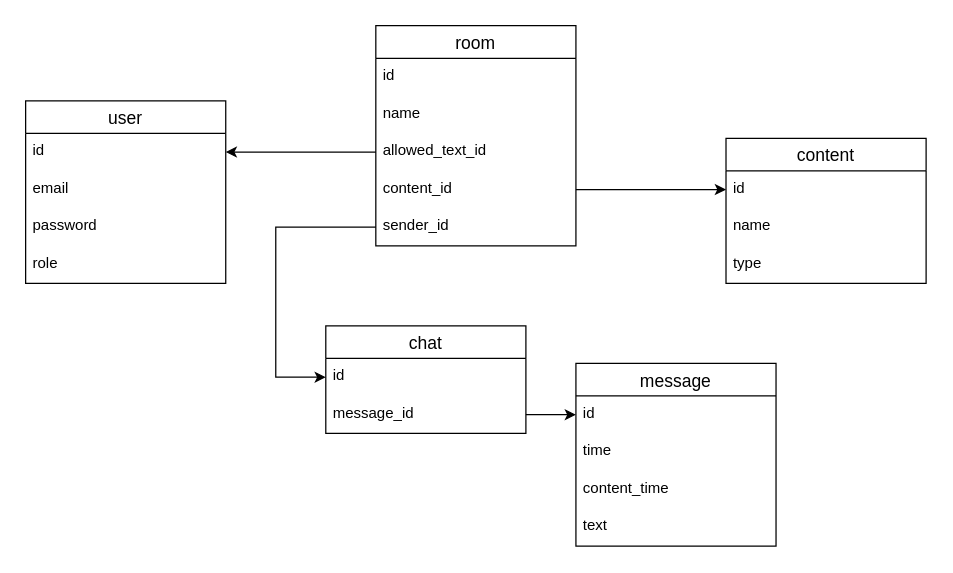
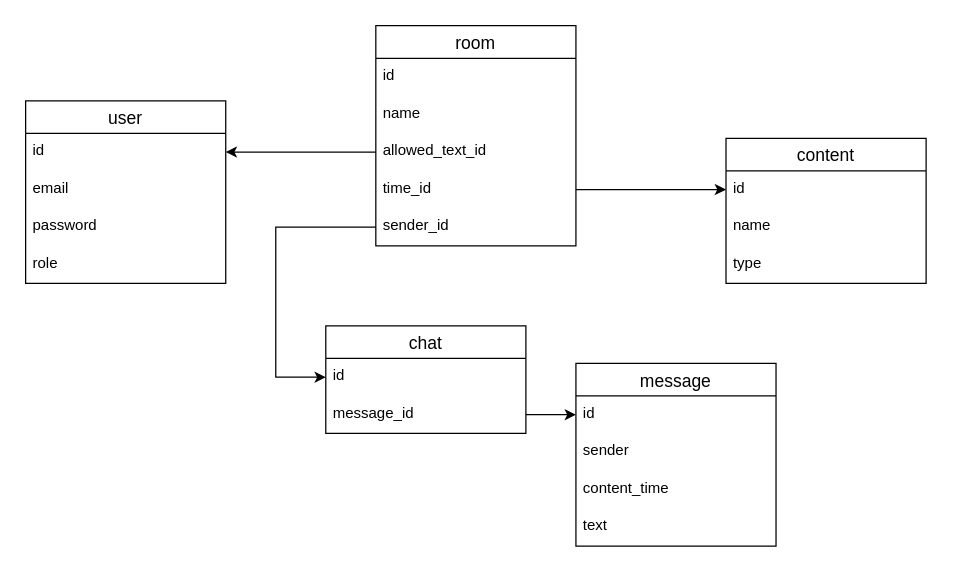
- <mxCell id="11" value="content_id&#10;" style="text;strokeColor=none;fillColor=none;spacingLeft=4;spacingRight=4;overflow=hidden;rotatable=0;points=[[0,0.5],[1,0.5]];portConstraint=eastwest;fontSize=12;" vertex="1" parent="7"><mxGeometry y="116" width="160" height="30" as="geometry" /></mxCell>
+ <mxCell id="11" value="time_id&#10;" style="text;strokeColor=none;fillColor=none;spacingLeft=4;spacingRight=4;overflow=hidden;rotatable=0;points=[[0,0.5],[1,0.5]];portConstraint=eastwest;fontSize=12;" vertex="1" parent="7"><mxGeometry y="116" width="160" height="30" as="geometry" /></mxCell>
- <mxCell id="25" value="time" style="text;strokeColor=none;fillColor=none;spacingLeft=4;spacingRight=4;overflow=hidden;rotatable=0;points=[[0,0.5],[1,0.5]];portConstraint=eastwest;fontSize=12;" vertex="1" parent="23"><mxGeometry y="56" width="160" height="30" as="geometry" /></mxCell>
+ <mxCell id="25" value="sender" style="text;strokeColor=none;fillColor=none;spacingLeft=4;spacingRight=4;overflow=hidden;rotatable=0;points=[[0,0.5],[1,0.5]];portConstraint=eastwest;fontSize=12;" vertex="1" parent="23"><mxGeometry y="56" width="160" height="30" as="geometry" /></mxCell>
